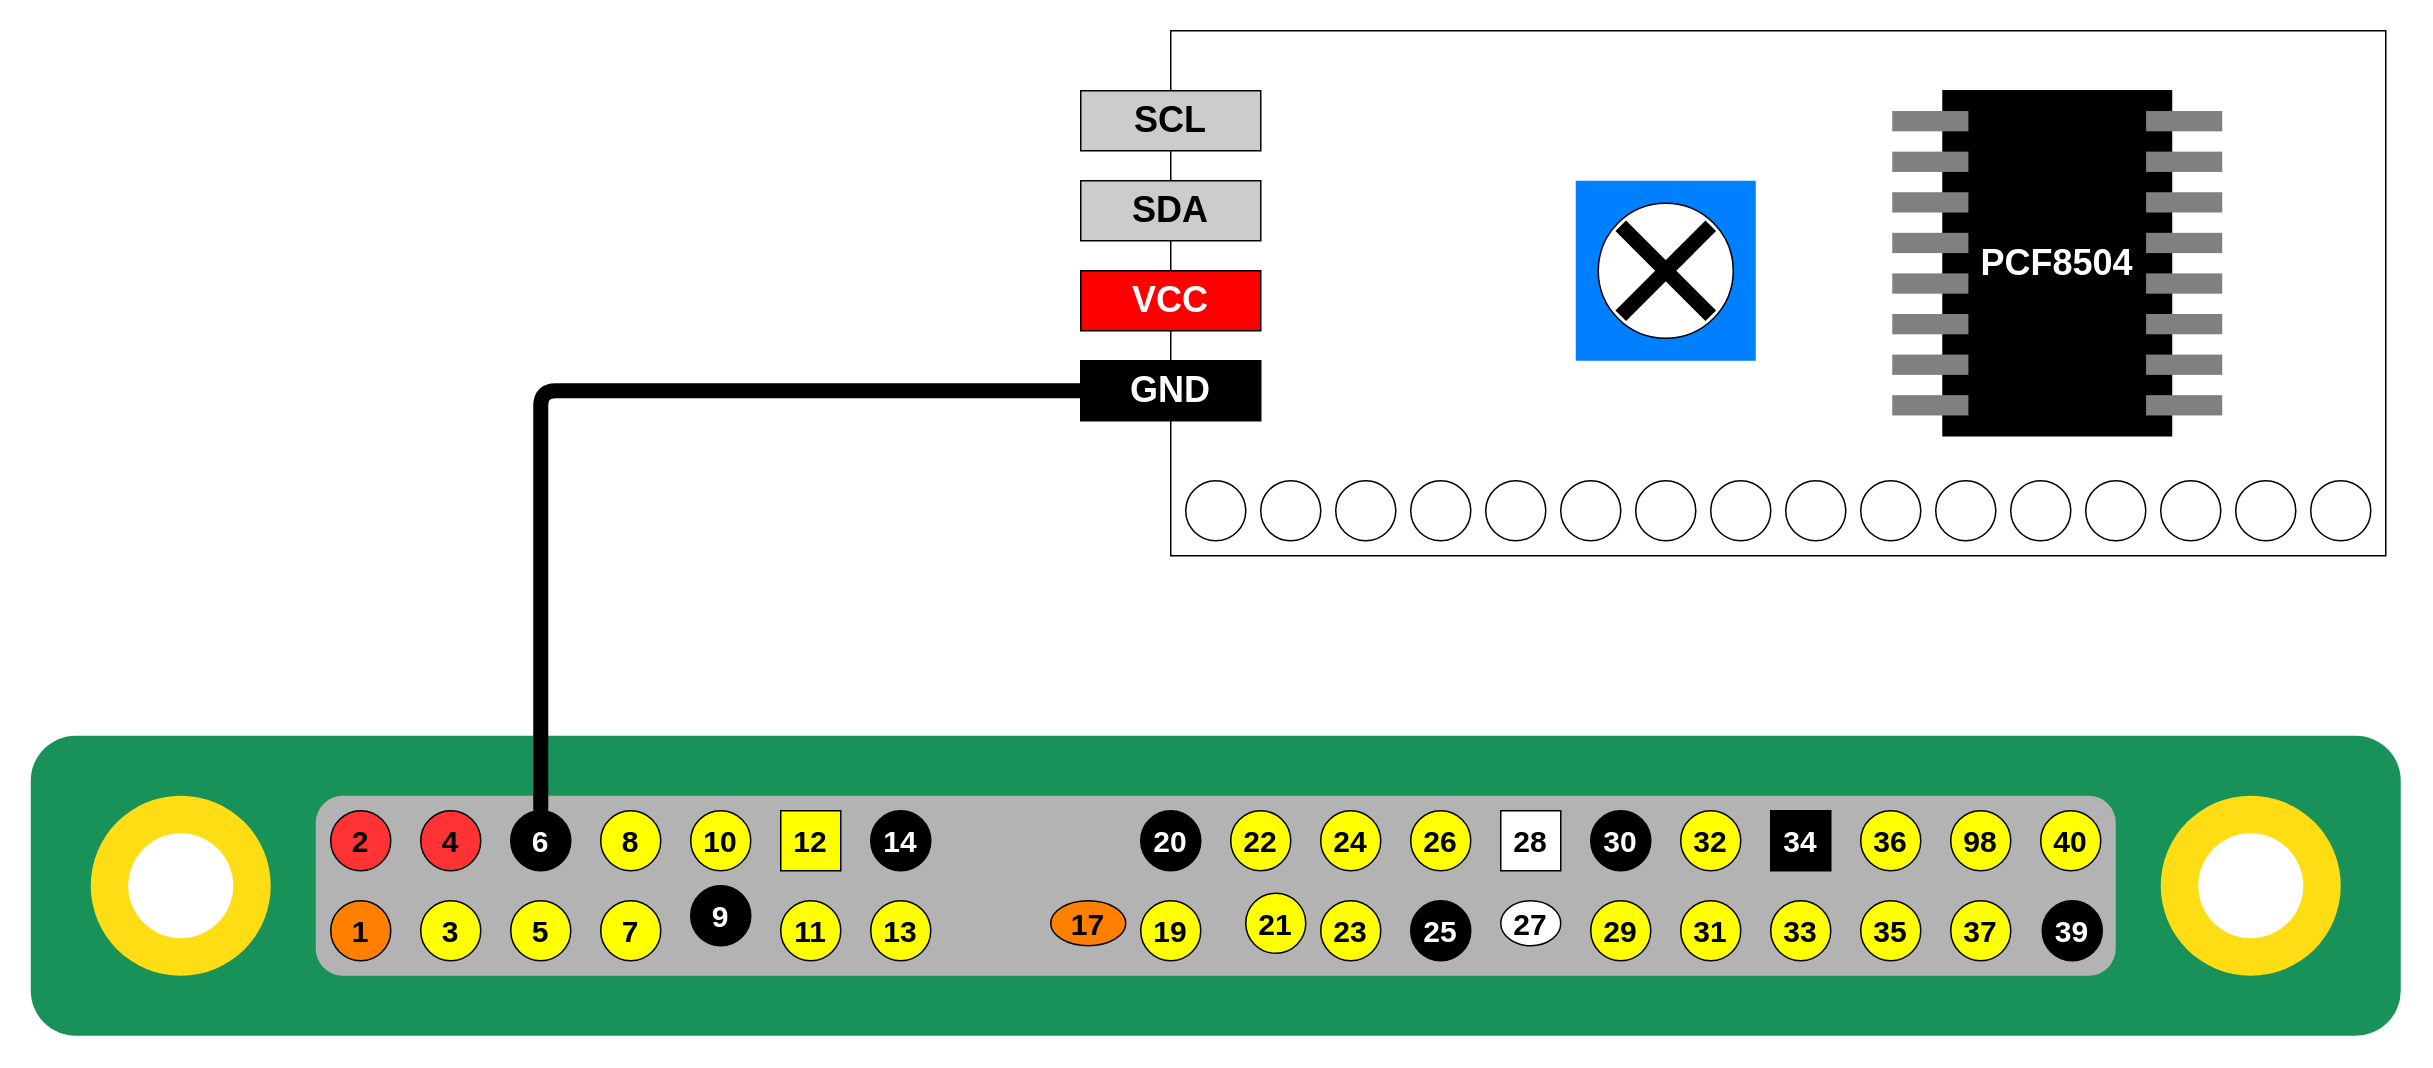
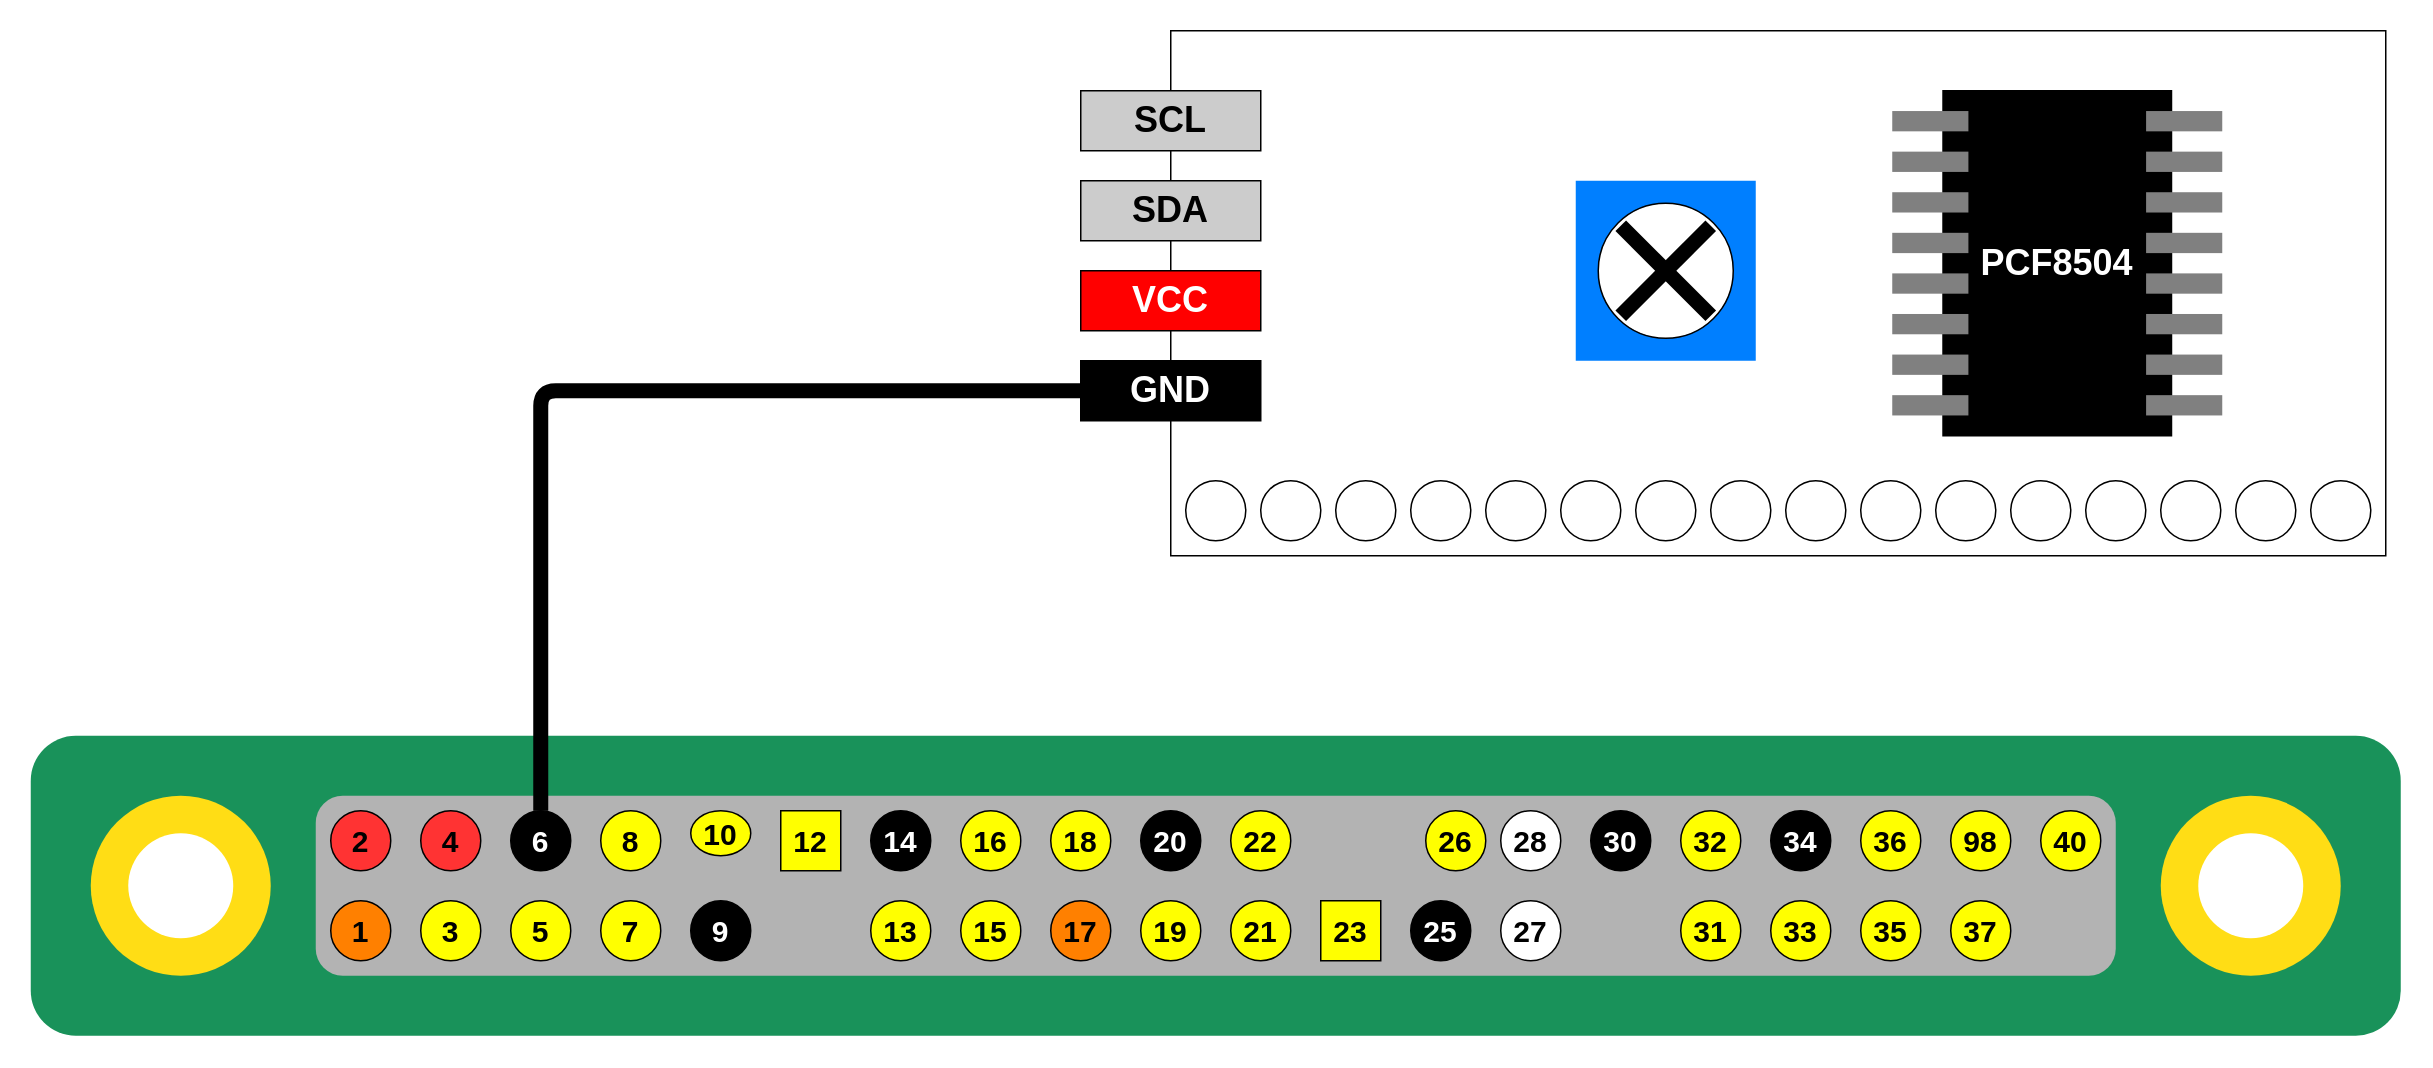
- <mxCell id="34" value="10" style="ellipse;whiteSpace=wrap;html=1;aspect=fixed;fontStyle=1;fontSize=20;fillColor=#FFFF00;" vertex="1" parent="1"><mxGeometry x="460" y="540" width="40" height="40" as="geometry" /></mxCell>
+ <mxCell id="34" value="10" style="ellipse;whiteSpace=wrap;html=1;aspect=fixed;fontStyle=1;fontSize=20;fillColor=#FFFF00;" vertex="1" parent="1"><mxGeometry x="460" y="540" width="40" height="30" as="geometry" /></mxCell>
+ <mxCell id="37" value="16" style="ellipse;whiteSpace=wrap;html=1;aspect=fixed;fontStyle=1;fontSize=20;fillColor=#FFFF00;" vertex="1" parent="1"><mxGeometry x="640" y="540" width="40" height="40" as="geometry" /></mxCell>
+ <mxCell id="38" value="18" style="ellipse;whiteSpace=wrap;html=1;aspect=fixed;fontStyle=1;fontSize=20;fillColor=#FFFF00;" vertex="1" parent="1"><mxGeometry x="700" y="540" width="40" height="40" as="geometry" /></mxCell>
- <mxCell id="41" value="24" style="ellipse;whiteSpace=wrap;html=1;aspect=fixed;fontStyle=1;fontSize=20;fillColor=#FFFF00;" vertex="1" parent="1"><mxGeometry x="880" y="540" width="40" height="40" as="geometry" /></mxCell>
- <mxCell id="42" value="26" style="ellipse;whiteSpace=wrap;html=1;aspect=fixed;fontStyle=1;fontSize=20;fillColor=#FFFF00;" vertex="1" parent="1"><mxGeometry x="940" y="540" width="40" height="40" as="geometry" /></mxCell>
+ <mxCell id="42" value="26" style="ellipse;whiteSpace=wrap;html=1;aspect=fixed;fontStyle=1;fontSize=20;fillColor=#FFFF00;" vertex="1" parent="1"><mxGeometry x="950" y="540" width="40" height="40" as="geometry" /></mxCell>
- <mxCell id="23" value="28" style="whiteSpace=wrap;html=1;aspect=fixed;fontStyle=1;fontSize=20;fillColor=#FFFFFF;rounded=0;" vertex="1" parent="1"><mxGeometry x="1000" y="540" width="40" height="40" as="geometry" /></mxCell>
+ <mxCell id="23" value="28" style="ellipse;whiteSpace=wrap;html=1;aspect=fixed;fontStyle=1;fontSize=20;fillColor=#FFFFFF;" vertex="1" parent="1"><mxGeometry x="1000" y="540" width="40" height="40" as="geometry" /></mxCell>
- <mxCell id="45" value="34" style="whiteSpace=wrap;html=1;aspect=fixed;fontStyle=1;fontSize=20;fillColor=#000000;labelBackgroundColor=none;fontColor=#FFFFFF;rounded=0;" vertex="1" parent="1"><mxGeometry x="1180" y="540" width="40" height="40" as="geometry" /></mxCell>
+ <mxCell id="45" value="34" style="ellipse;whiteSpace=wrap;html=1;aspect=fixed;fontStyle=1;fontSize=20;fillColor=#000000;labelBackgroundColor=none;fontColor=#FFFFFF;" vertex="1" parent="1"><mxGeometry x="1180" y="540" width="40" height="40" as="geometry" /></mxCell>
- <mxCell id="13" value="9" style="ellipse;whiteSpace=wrap;html=1;aspect=fixed;fontStyle=1;fontSize=20;fillColor=#000000;labelBackgroundColor=none;fontColor=#FFFFFF;" vertex="1" parent="1"><mxGeometry x="460" y="590" width="40" height="40" as="geometry" /></mxCell>
+ <mxCell id="13" value="9" style="ellipse;whiteSpace=wrap;html=1;aspect=fixed;fontStyle=1;fontSize=20;fillColor=#000000;labelBackgroundColor=none;fontColor=#FFFFFF;" vertex="1" parent="1"><mxGeometry x="460" y="600" width="40" height="40" as="geometry" /></mxCell>
- <mxCell id="17" value="17" style="ellipse;whiteSpace=wrap;html=1;aspect=fixed;fontStyle=1;fontSize=20;fillColor=#FF8000;" vertex="1" parent="1"><mxGeometry x="700" y="600" width="50" height="30" as="geometry" /></mxCell>
+ <mxCell id="17" value="17" style="ellipse;whiteSpace=wrap;html=1;aspect=fixed;fontStyle=1;fontSize=20;fillColor=#FF8000;" vertex="1" parent="1"><mxGeometry x="700" y="600" width="40" height="40" as="geometry" /></mxCell>
- <mxCell id="19" value="21" style="ellipse;whiteSpace=wrap;html=1;aspect=fixed;fontStyle=1;fontSize=20;fillColor=#FFFF00;" vertex="1" parent="1"><mxGeometry x="830" y="595" width="40" height="40" as="geometry" /></mxCell>
+ <mxCell id="19" value="21" style="ellipse;whiteSpace=wrap;html=1;aspect=fixed;fontStyle=1;fontSize=20;fillColor=#FFFF00;" vertex="1" parent="1"><mxGeometry x="820" y="600" width="40" height="40" as="geometry" /></mxCell>
- <mxCell id="22" value="27" style="ellipse;whiteSpace=wrap;html=1;aspect=fixed;fontStyle=1;fontSize=20;fillColor=#FFFFFF;" vertex="1" parent="1"><mxGeometry x="1000" y="600" width="40" height="30" as="geometry" /></mxCell>
+ <mxCell id="22" value="27" style="ellipse;whiteSpace=wrap;html=1;aspect=fixed;fontStyle=1;fontSize=20;fillColor=#FFFFFF;" vertex="1" parent="1"><mxGeometry x="1000" y="600" width="40" height="40" as="geometry" /></mxCell>
- <mxCell id="14" value="11" style="ellipse;whiteSpace=wrap;html=1;aspect=fixed;fontStyle=1;fontSize=20;fillColor=#FFFF00;" vertex="1" parent="1"><mxGeometry x="520" y="600" width="40" height="40" as="geometry" /></mxCell>
+ <mxCell id="16" value="15" style="ellipse;whiteSpace=wrap;html=1;aspect=fixed;fontStyle=1;fontSize=20;fillColor=#FFFF00;" vertex="1" parent="1"><mxGeometry x="640" y="600" width="40" height="40" as="geometry" /></mxCell>
- <mxCell id="20" value="23" style="ellipse;whiteSpace=wrap;html=1;aspect=fixed;fontStyle=1;fontSize=20;fillColor=#FFFF00;" vertex="1" parent="1"><mxGeometry x="880" y="600" width="40" height="40" as="geometry" /></mxCell>
+ <mxCell id="20" value="23" style="whiteSpace=wrap;html=1;aspect=fixed;fontStyle=1;fontSize=20;fillColor=#FFFF00;rounded=0;" vertex="1" parent="1"><mxGeometry x="880" y="600" width="40" height="40" as="geometry" /></mxCell>
- <mxCell id="25" value="29" style="ellipse;whiteSpace=wrap;html=1;aspect=fixed;fontStyle=1;fontSize=20;fillColor=#FFFF00;" vertex="1" parent="1"><mxGeometry x="1060" y="600" width="40" height="40" as="geometry" /></mxCell>
- <mxCell id="30" value="39" style="ellipse;whiteSpace=wrap;html=1;aspect=fixed;fontStyle=1;fontSize=20;fillColor=#000000;labelBackgroundColor=none;fontColor=#FFFFFF;" vertex="1" parent="1"><mxGeometry x="1361" y="600" width="40" height="40" as="geometry" /></mxCell>
